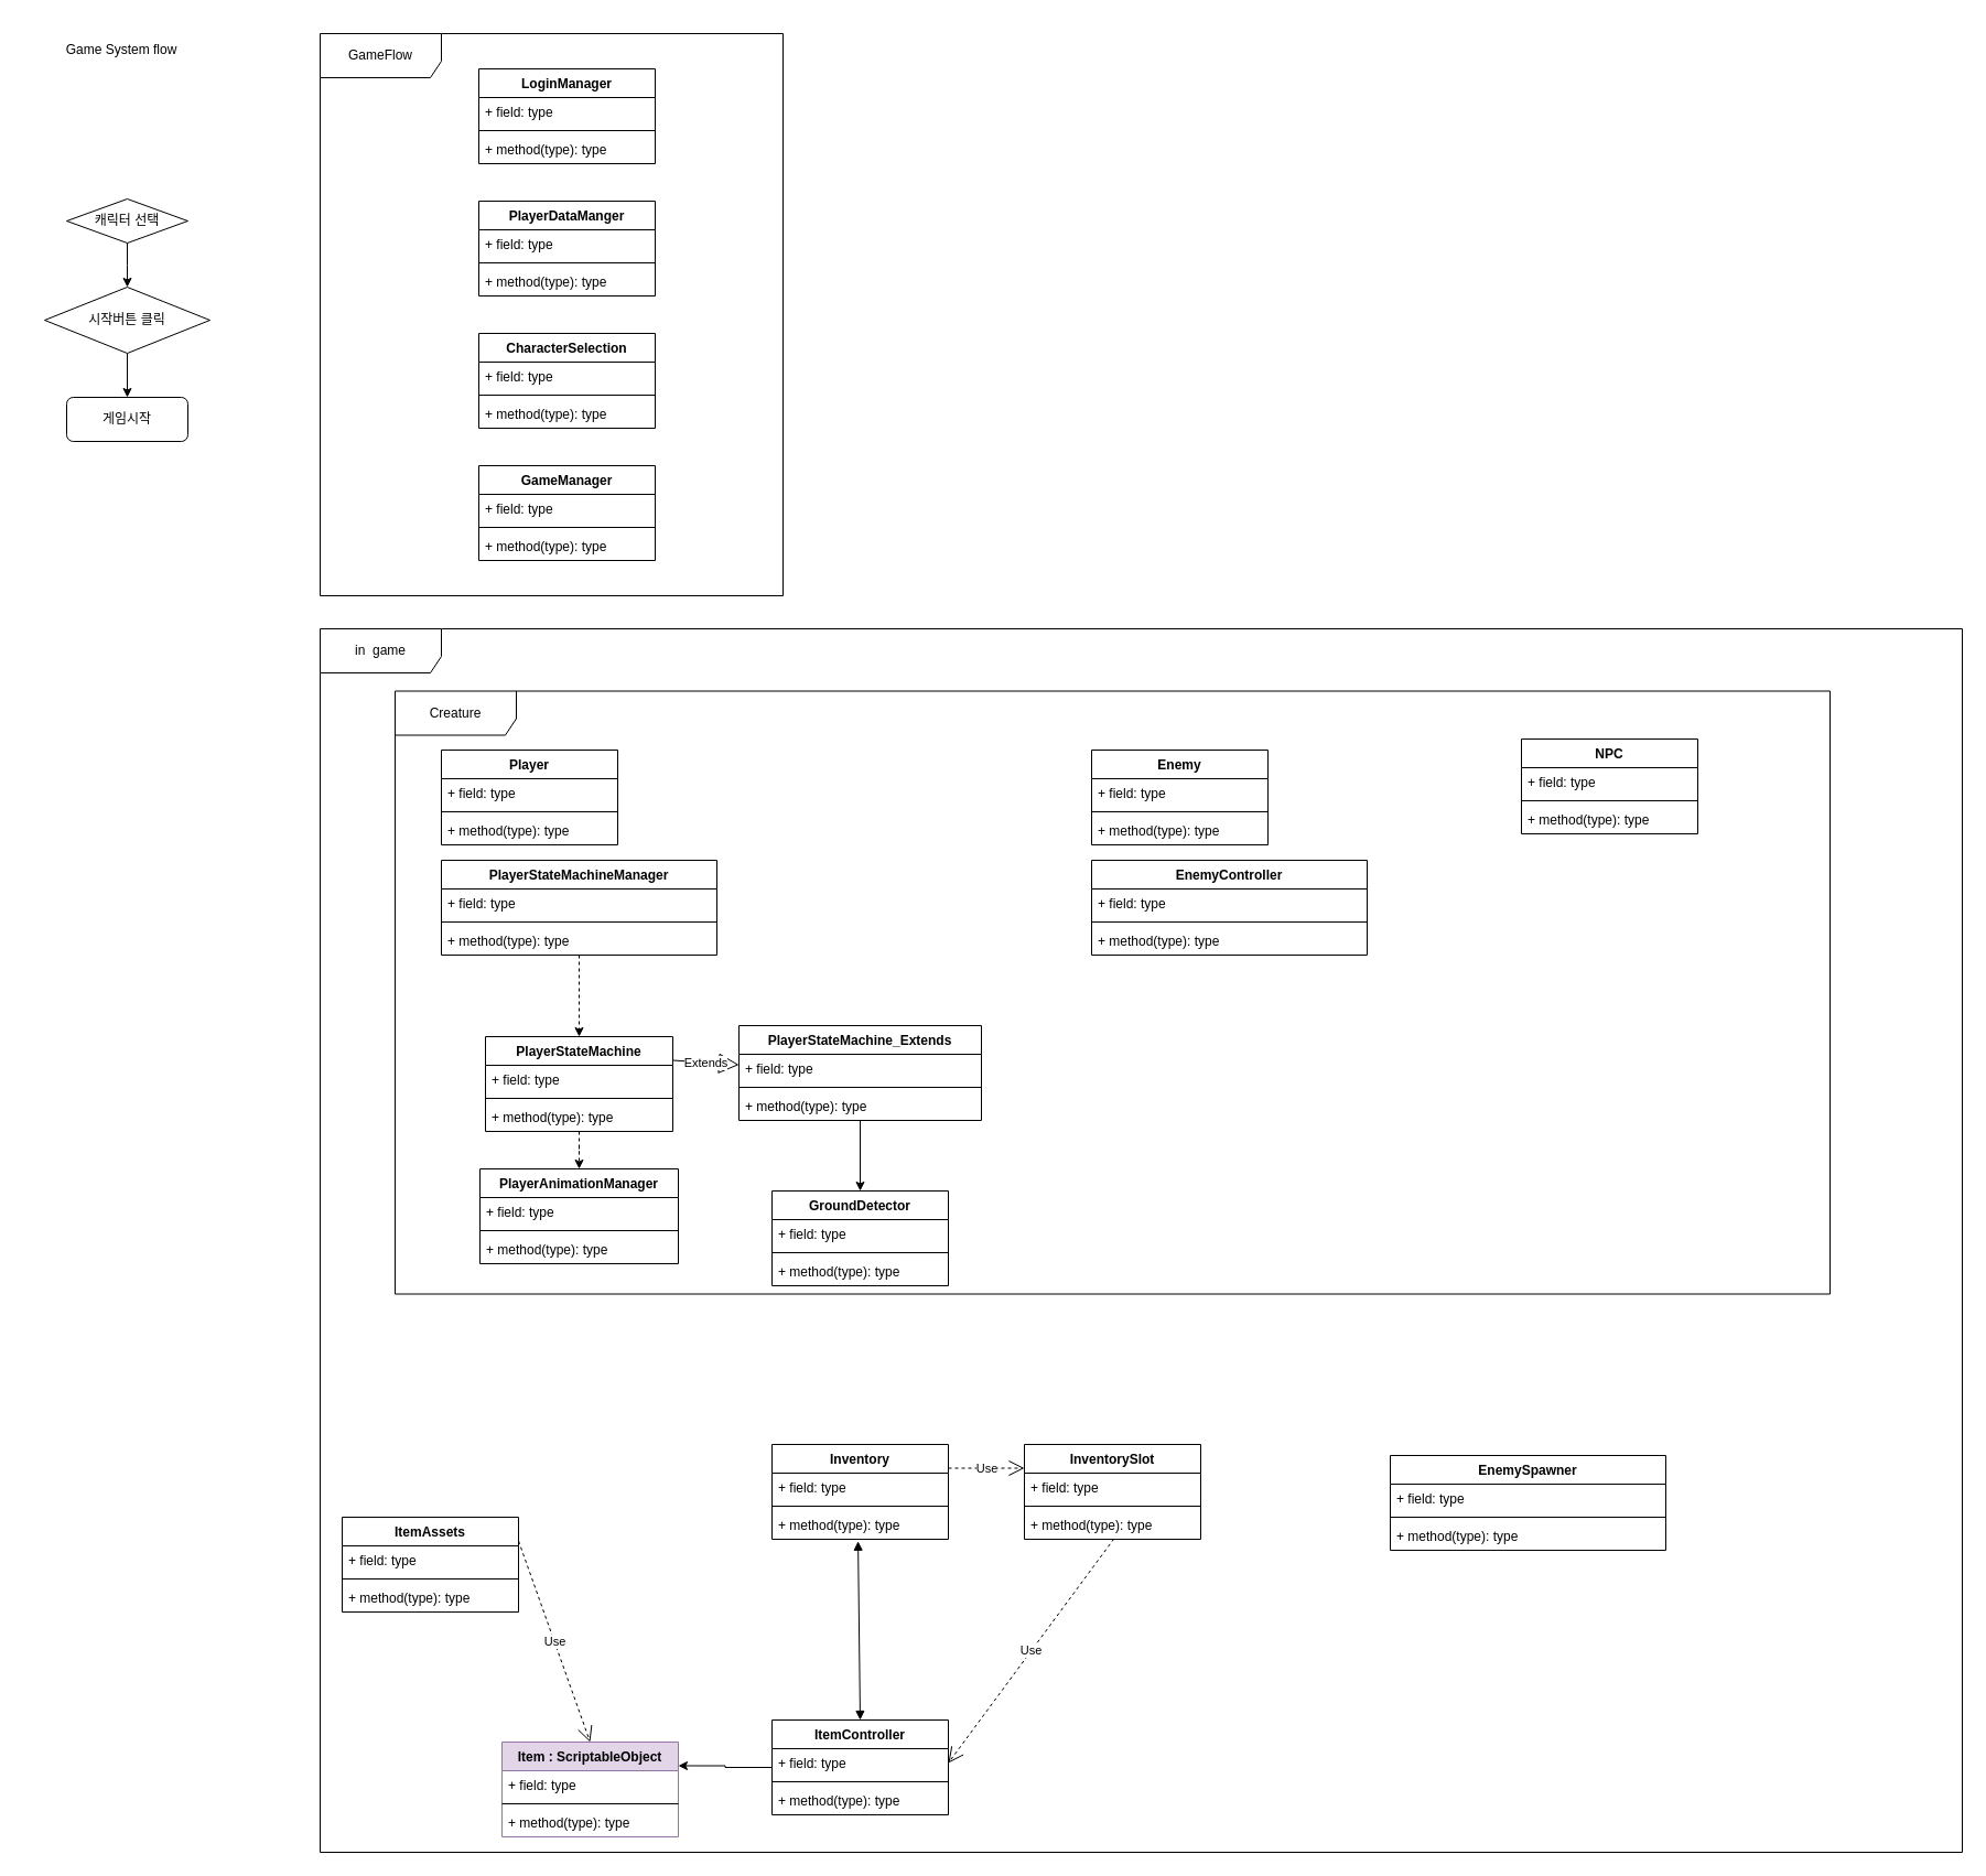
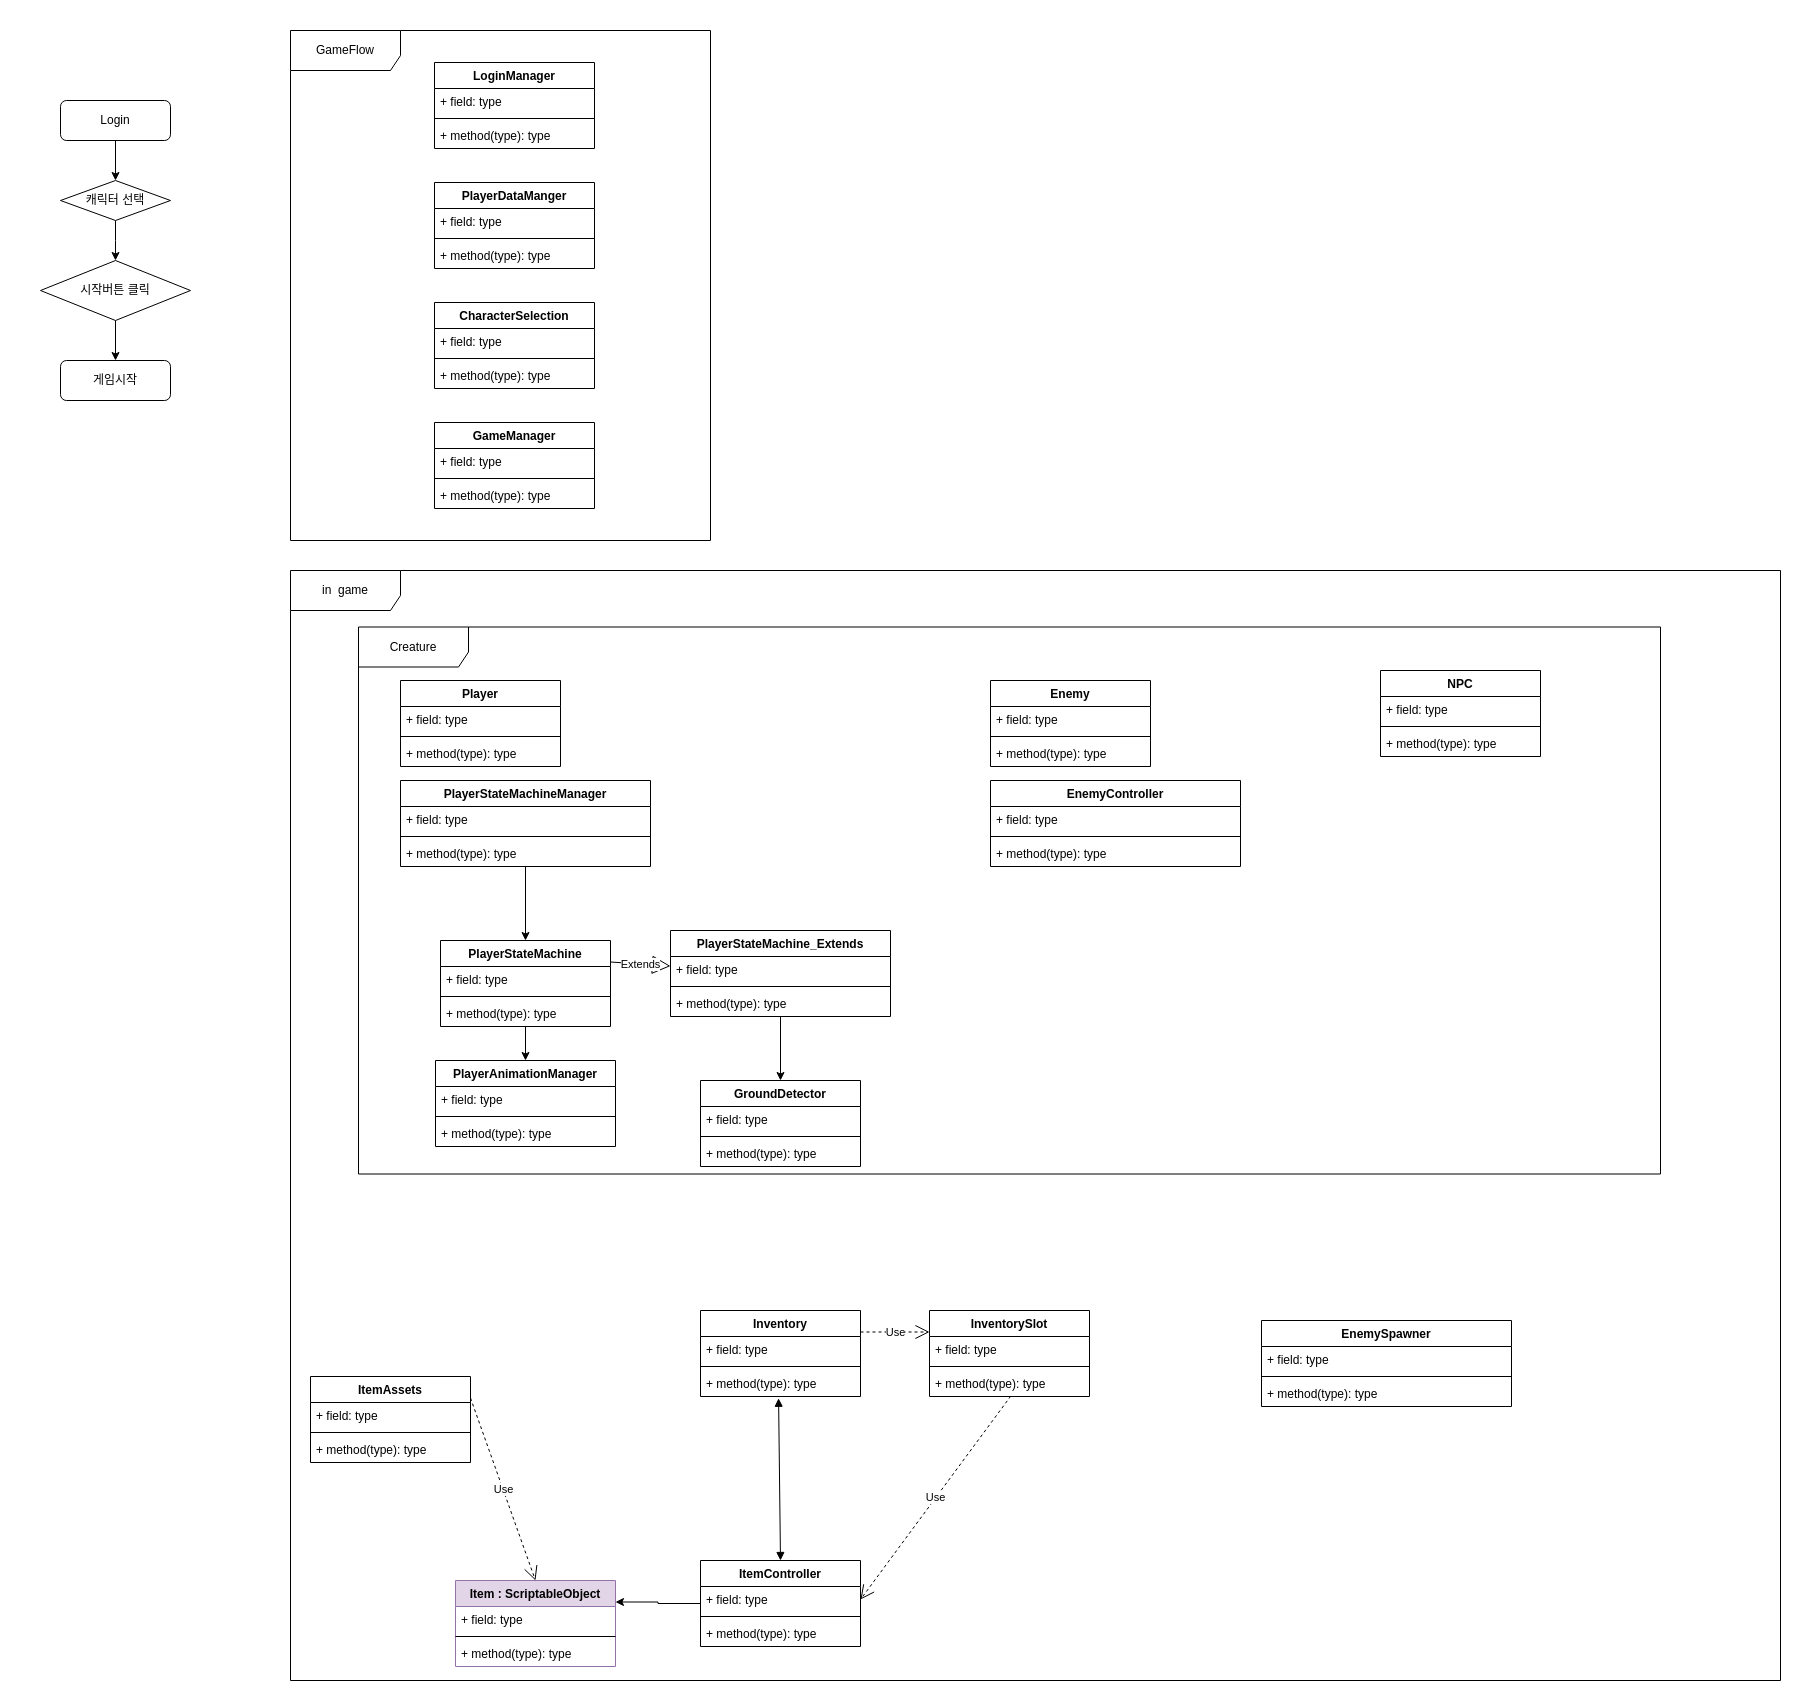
- <mxCell id="5" value="Game System flow" style="text;html=1;strokeColor=none;fillColor=none;align=center;verticalAlign=middle;whiteSpace=wrap;rounded=0;" vertex="1" parent="1"><mxGeometry width="180" height="50" as="geometry" x="20" y="20" /></mxCell>
+ <mxCell id="7" value="Login" style="rounded=1;whiteSpace=wrap;html=1;" vertex="1" parent="1"><mxGeometry x="60" y="100" width="110" height="40" as="geometry" /></mxCell>
+ <mxCell id="6" value="" style="edgeStyle=orthogonalEdgeStyle;rounded=0;orthogonalLoop=1;jettySize=auto;html=1;" edge="1" parent="1" source="7" target="9"><mxGeometry relative="1" as="geometry" /></mxCell>
- <mxCell id="33" style="edgeStyle=orthogonalEdgeStyle;rounded=0;orthogonalLoop=1;jettySize=auto;html=1;entryX=0.5;entryY=0;entryDx=0;entryDy=0;dashed=1;" edge="1" parent="1" source="34" target="39"><mxGeometry relative="1" as="geometry" /></mxCell>
+ <mxCell id="33" style="edgeStyle=orthogonalEdgeStyle;rounded=0;orthogonalLoop=1;jettySize=auto;html=1;entryX=0.5;entryY=0;entryDx=0;entryDy=0;" edge="1" parent="1" source="34" target="39"><mxGeometry relative="1" as="geometry" /></mxCell>
- <mxCell id="38" style="edgeStyle=orthogonalEdgeStyle;rounded=0;orthogonalLoop=1;jettySize=auto;html=1;dashed=1;" edge="1" parent="1" source="39" target="49"><mxGeometry relative="1" as="geometry" /></mxCell>
+ <mxCell id="38" style="edgeStyle=orthogonalEdgeStyle;rounded=0;orthogonalLoop=1;jettySize=auto;html=1;" edge="1" parent="1" source="39" target="49"><mxGeometry relative="1" as="geometry" /></mxCell>
